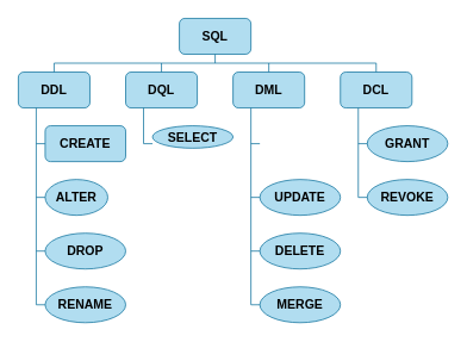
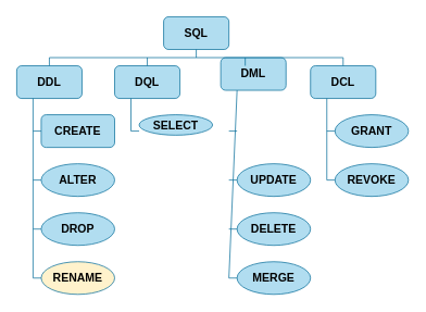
- <mxCell id="6" value="&lt;font style=&quot;font-size: 14px;&quot;&gt;&lt;b&gt;DML&lt;/b&gt;&lt;/font&gt;" style="rounded=1;whiteSpace=wrap;html=1;fillColor=#b1ddf0;strokeColor=#10739e;" vertex="1" parent="2"><mxGeometry x="240" y="60" width="80" height="40" as="geometry" /></mxCell>
+ <mxCell id="6" value="&lt;font style=&quot;font-size: 14px;&quot;&gt;&lt;b&gt;DML&lt;/b&gt;&lt;/font&gt;" style="rounded=1;whiteSpace=wrap;html=1;fillColor=#b1ddf0;strokeColor=#10739e;" vertex="1" parent="2"><mxGeometry x="250" y="50" width="80" height="40" as="geometry" /></mxCell>
- <mxCell id="9" value="&lt;span style=&quot;font-size: 14px;&quot;&gt;&lt;b&gt;ALTER&lt;/b&gt;&lt;/span&gt;" style="ellipse;whiteSpace=wrap;html=1;fillColor=#b1ddf0;strokeColor=#10739e;" vertex="1" parent="2"><mxGeometry x="30" y="180" width="70" height="40" as="geometry" /></mxCell>
+ <mxCell id="9" value="&lt;span style=&quot;font-size: 14px;&quot;&gt;&lt;b&gt;ALTER&lt;/b&gt;&lt;/span&gt;" style="ellipse;whiteSpace=wrap;html=1;fillColor=#b1ddf0;strokeColor=#10739e;" vertex="1" parent="2"><mxGeometry x="30" y="180" width="90" height="40" as="geometry" /></mxCell>
- <mxCell id="11" value="&lt;span style=&quot;font-size: 14px;&quot;&gt;&lt;b&gt;RENAME&lt;/b&gt;&lt;/span&gt;" style="ellipse;whiteSpace=wrap;html=1;fillColor=#b1ddf0;strokeColor=#10739e;" vertex="1" parent="2"><mxGeometry x="30" y="300" width="90" height="40" as="geometry" /></mxCell>
+ <mxCell id="11" value="&lt;span style=&quot;font-size: 14px;&quot;&gt;&lt;b&gt;RENAME&lt;/b&gt;&lt;/span&gt;" style="ellipse;whiteSpace=wrap;html=1;fillColor=#fff2cc;strokeColor=#10739e;" vertex="1" parent="2"><mxGeometry x="30" y="300" width="90" height="40" as="geometry" /></mxCell>
